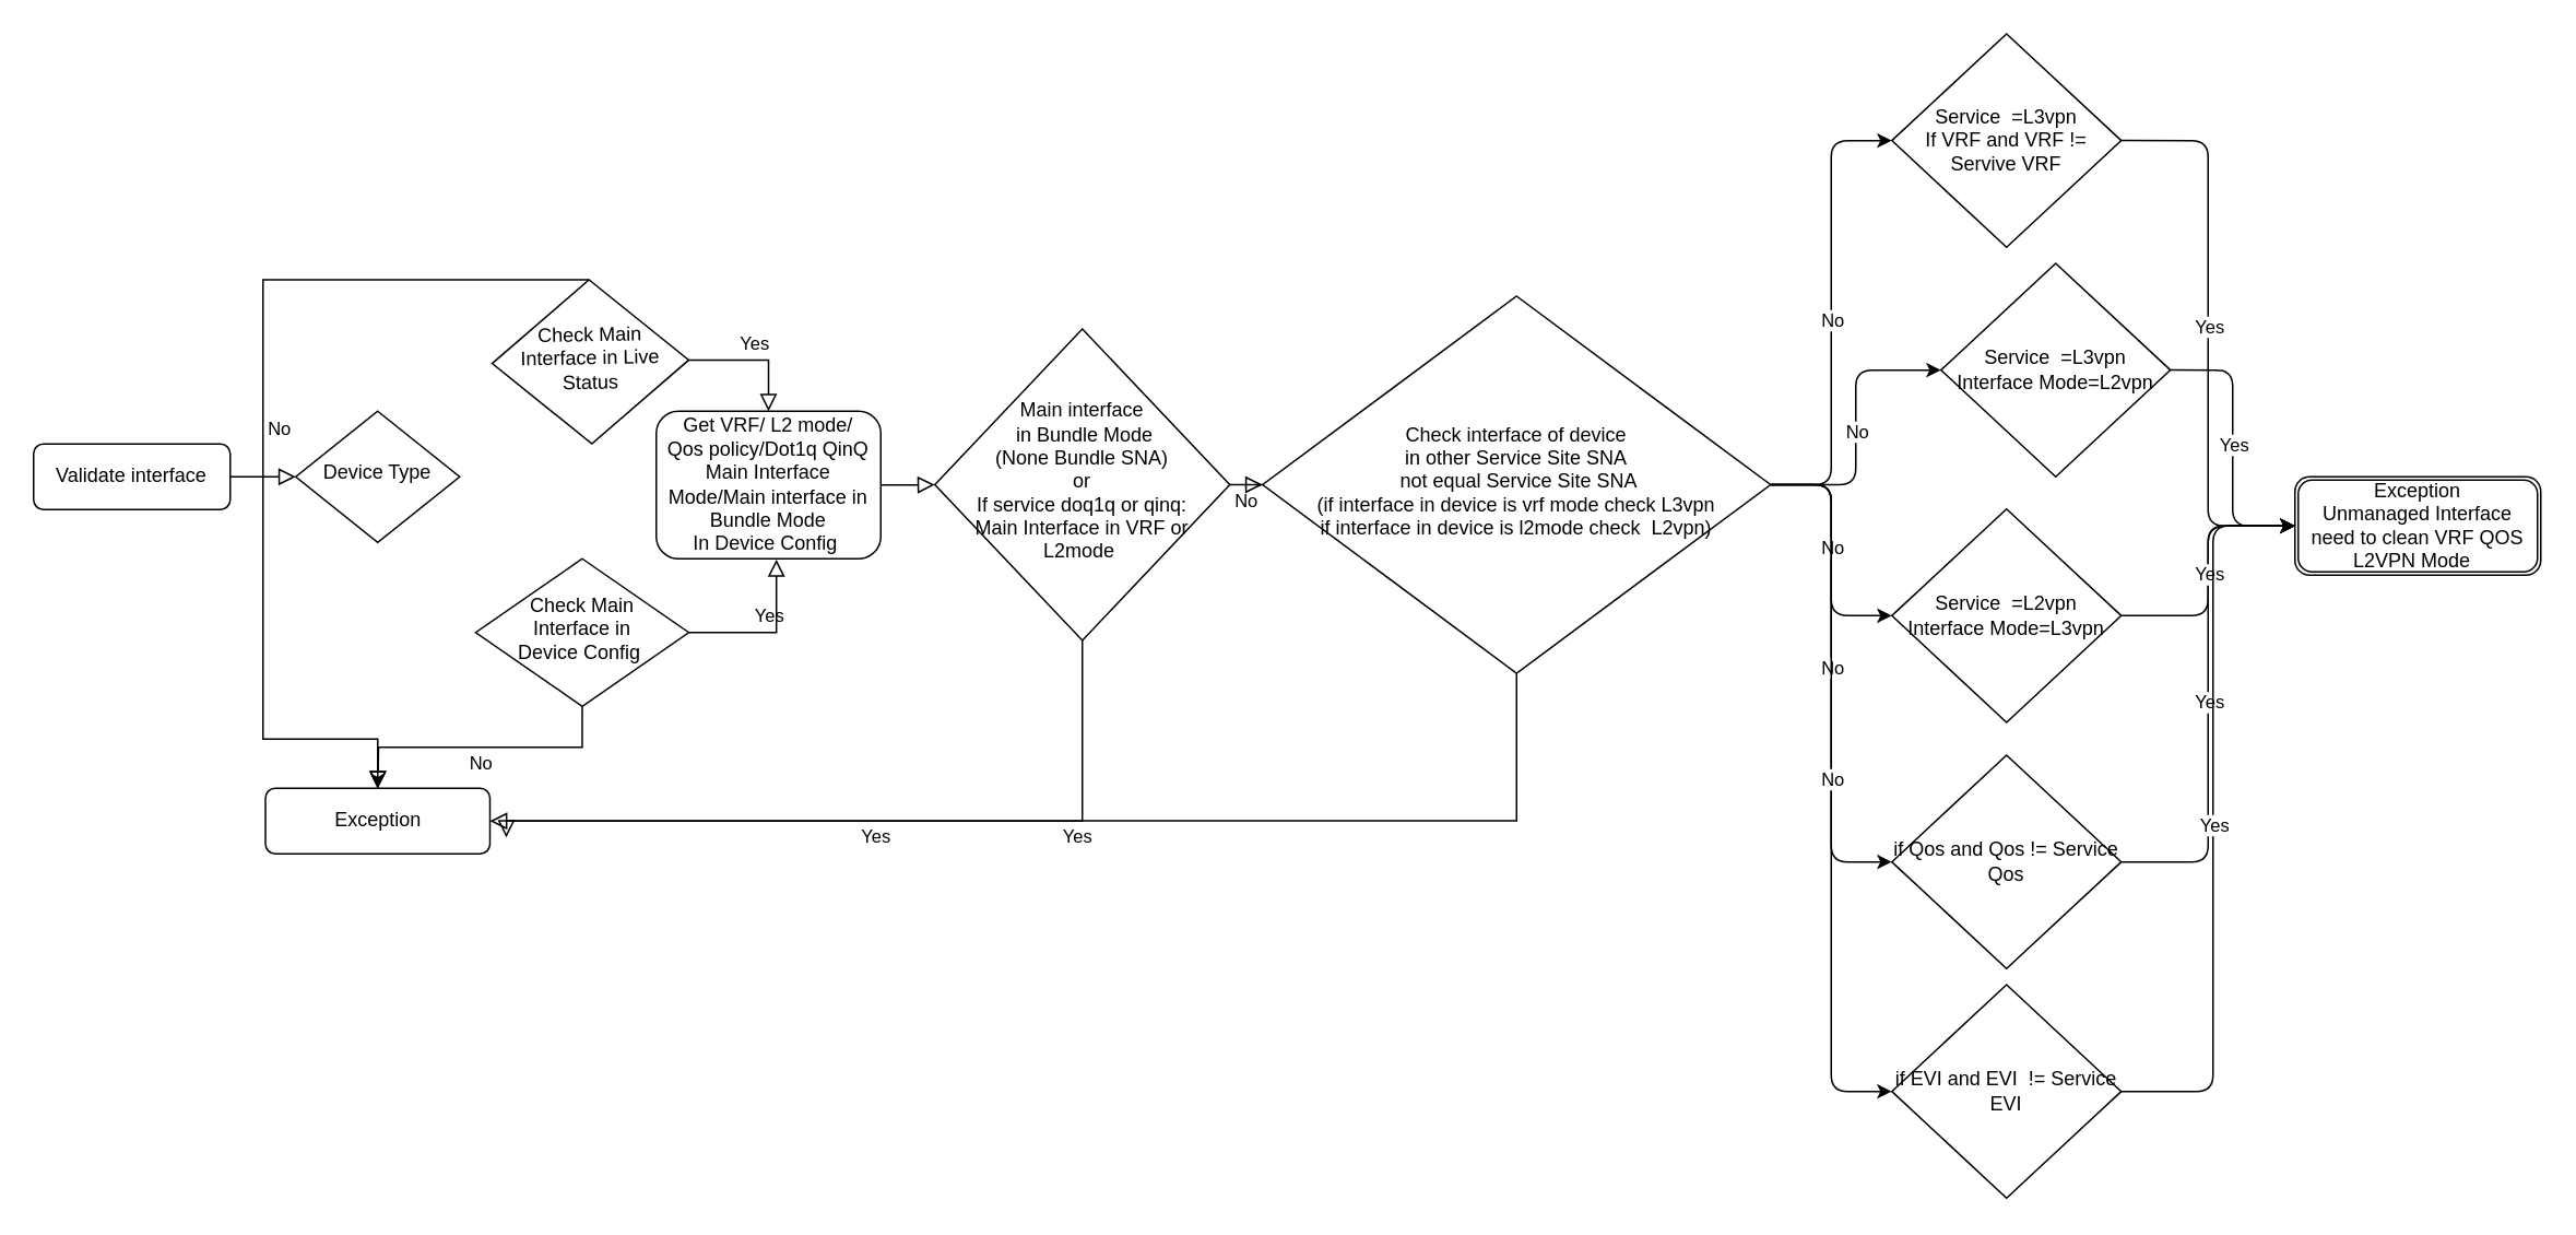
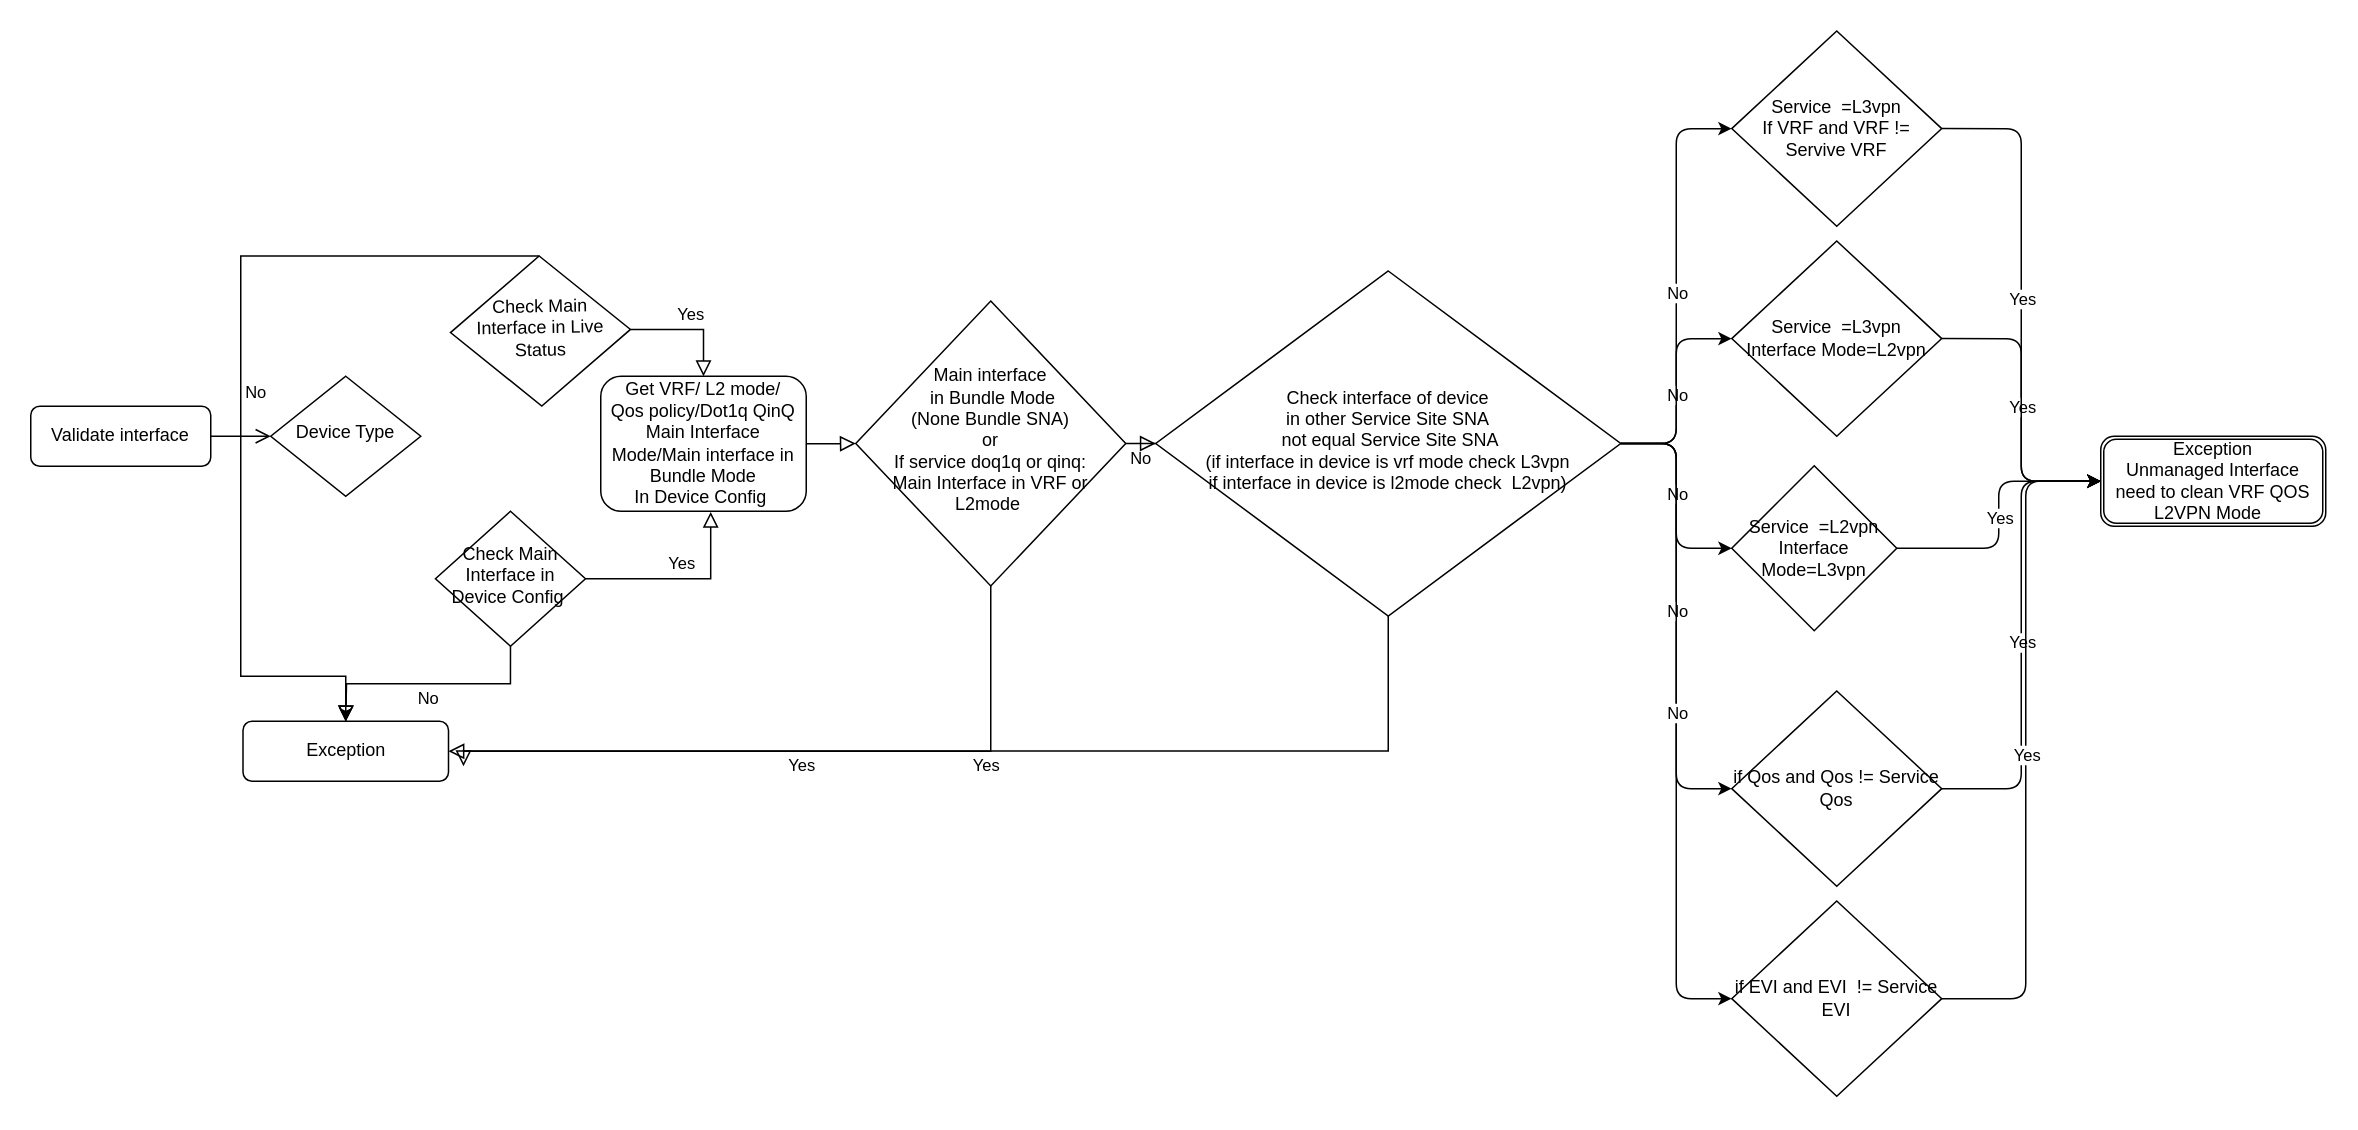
- <mxCell id="22" value="Service &amp;nbsp;=L3vpn&lt;br&gt;Interface Mode=L2vpn" style="rhombus;whiteSpace=wrap;html=1;fillColor=none;gradientColor=none;" vertex="1" parent="1"><mxGeometry x="1184" y="160" width="140" height="130.17" as="geometry" /></mxCell>
+ <mxCell id="22" value="Service &amp;nbsp;=L3vpn&lt;br&gt;Interface Mode=L2vpn" style="rhombus;whiteSpace=wrap;html=1;fillColor=none;gradientColor=none;" vertex="1" parent="1"><mxGeometry x="1154" y="160" width="140" height="130.17" as="geometry" /></mxCell>
- <mxCell id="2" value="" style="rounded=0;html=1;jettySize=auto;orthogonalLoop=1;fontSize=11;endArrow=block;endFill=0;endSize=8;strokeWidth=1;shadow=0;labelBackgroundColor=none;edgeStyle=orthogonalEdgeStyle;" parent="1" source="3" target="4" edge="1"><mxGeometry relative="1" as="geometry" /></mxCell>
+ <mxCell id="2" value="" style="rounded=0;html=1;jettySize=auto;orthogonalLoop=1;fontSize=11;endArrow=open;endFill=0;endSize=8;strokeWidth=1;shadow=0;labelBackgroundColor=none;edgeStyle=orthogonalEdgeStyle;" parent="1" source="3" target="4" edge="1"><mxGeometry relative="1" as="geometry" /></mxCell>
- <mxCell id="23" value="Service &amp;nbsp;=L2vpn&lt;br&gt;Interface Mode=L3vpn" style="rhombus;whiteSpace=wrap;html=1;fillColor=none;gradientColor=none;" vertex="1" parent="1"><mxGeometry x="1154" y="309.83" width="140" height="130.17" as="geometry" /></mxCell>
+ <mxCell id="23" value="Service &amp;nbsp;=L2vpn&lt;br&gt;Interface Mode=L3vpn" style="rhombus;whiteSpace=wrap;html=1;fillColor=none;gradientColor=none;" vertex="1" parent="1"><mxGeometry x="1154" y="309.83" width="110" height="110" as="geometry" /></mxCell>
- <mxCell id="6" value="Check Main &lt;br&gt;Interface in &lt;br&gt;Device Config&amp;nbsp;" style="rhombus;whiteSpace=wrap;html=1;shadow=0;fontFamily=Helvetica;fontSize=12;align=center;strokeWidth=1;spacing=6;spacingTop=-4;" parent="1" vertex="1"><mxGeometry x="289.82" y="340.17" width="130" height="90" as="geometry" /></mxCell>
+ <mxCell id="6" value="Check Main &lt;br&gt;Interface in &lt;br&gt;Device Config&amp;nbsp;" style="rhombus;whiteSpace=wrap;html=1;shadow=0;fontFamily=Helvetica;fontSize=12;align=center;strokeWidth=1;spacing=6;spacingTop=-4;" parent="1" vertex="1"><mxGeometry x="289.82" y="340.17" width="100" height="90" as="geometry" /></mxCell>
